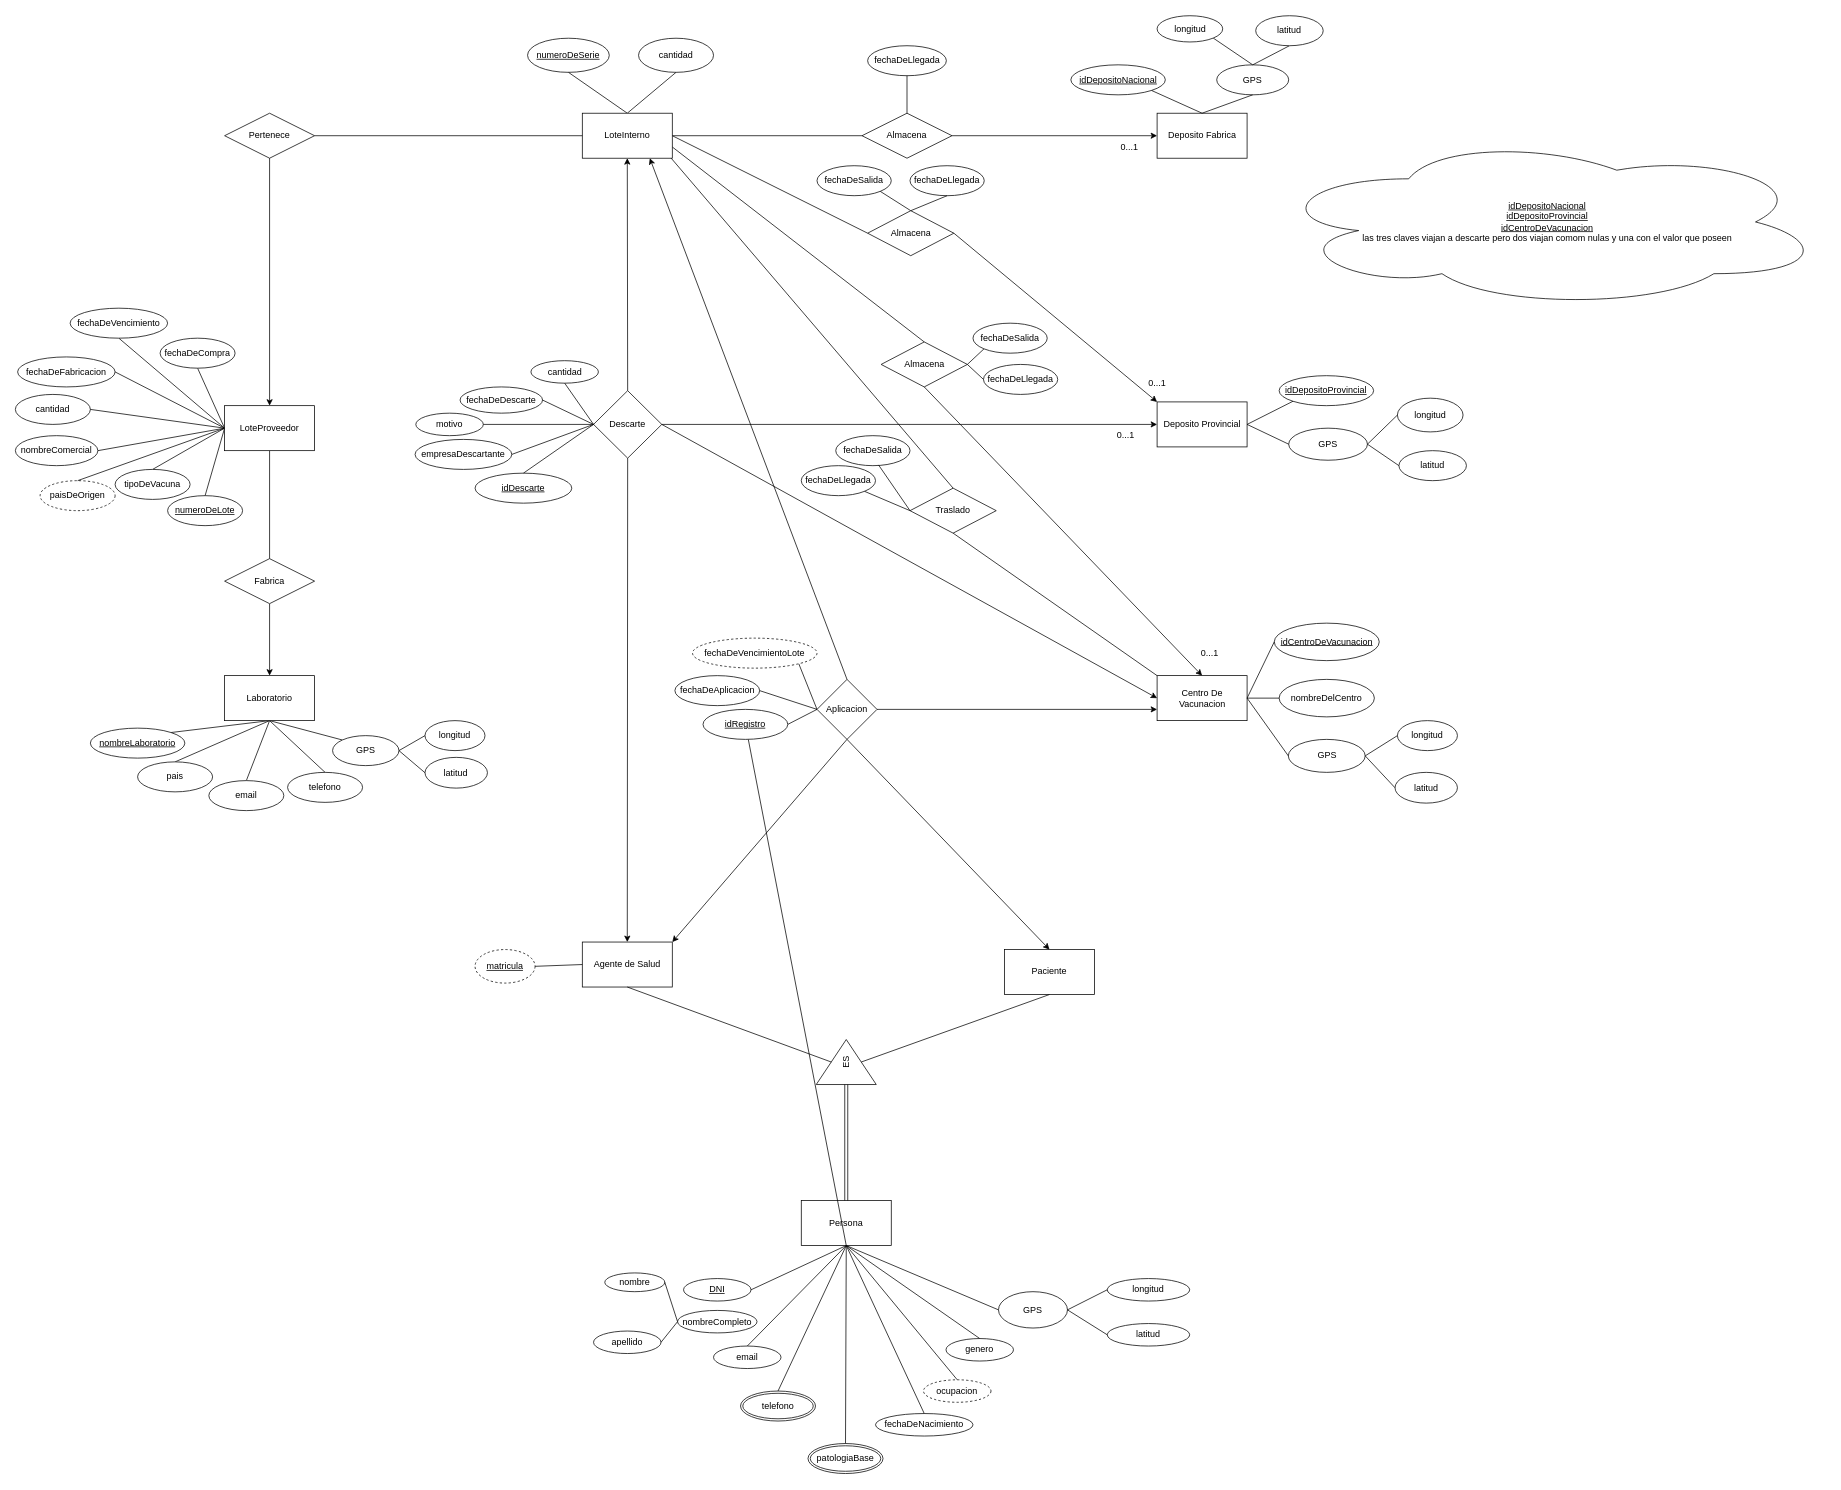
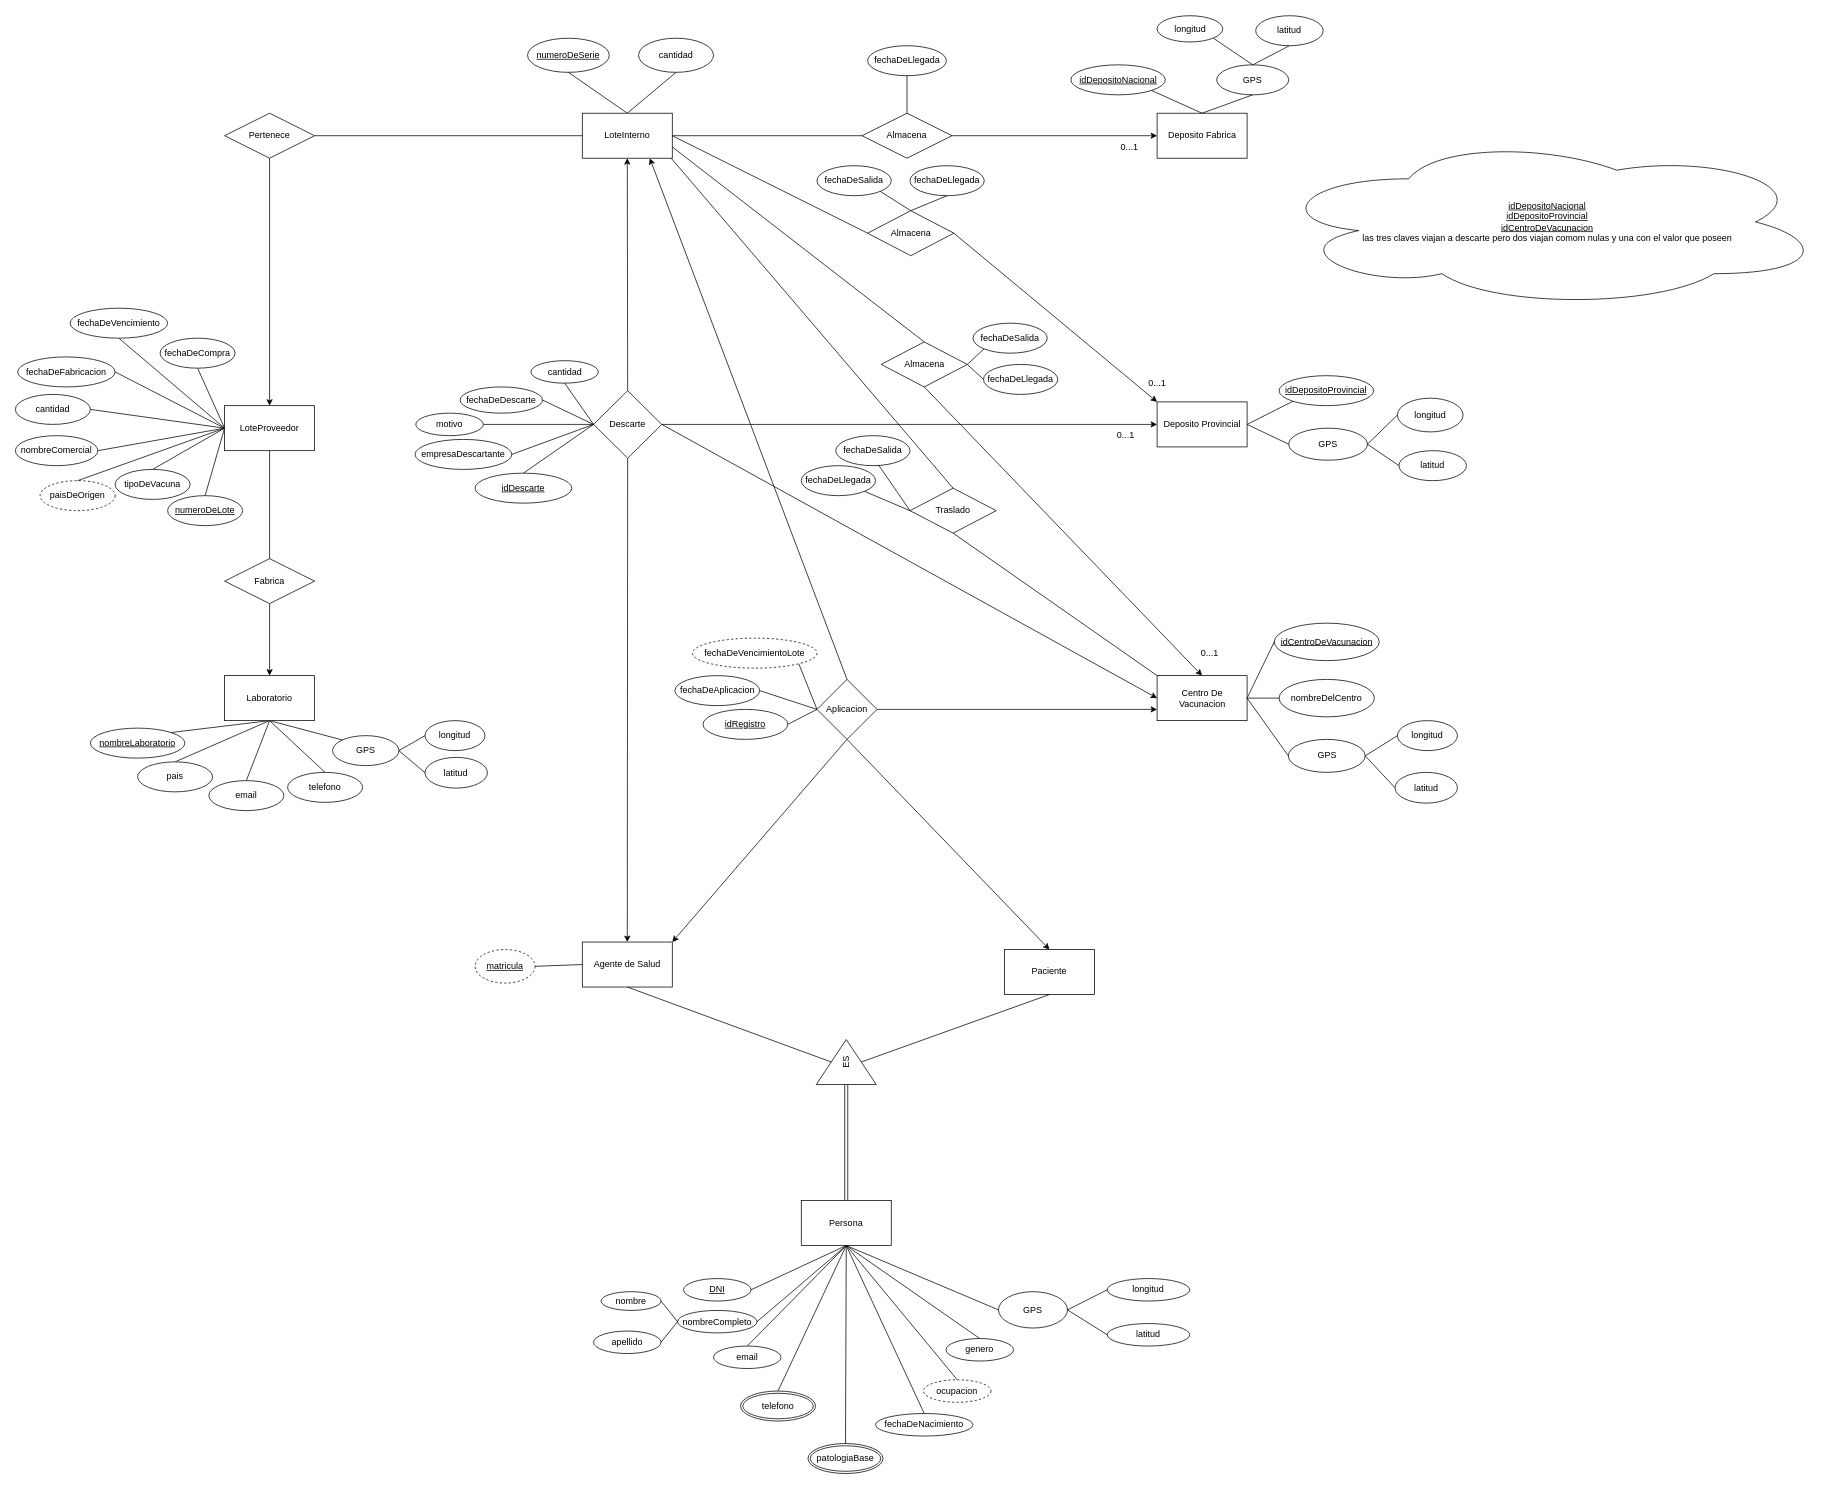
- <mxCell id="50" value="" style="endArrow=none;html=1;rounded=0;exitX=0.5;exitY=1;exitDx=0;exitDy=0;" parent="1" source="42" target="123" edge="1"><mxGeometry width="50" height="50" relative="1" as="geometry"><mxPoint x="1162" y="1714" as="sourcePoint" /><mxPoint x="1077" y="1774" as="targetPoint" /></mxGeometry></mxCell>
+ <mxCell id="50" value="" style="endArrow=none;html=1;rounded=0;entryX=1;entryY=0.5;entryDx=0;entryDy=0;exitX=0.5;exitY=1;exitDx=0;exitDy=0;" parent="1" source="42" target="49" edge="1"><mxGeometry width="50" height="50" relative="1" as="geometry"><mxPoint x="1162" y="1714" as="sourcePoint" /><mxPoint x="1077" y="1774" as="targetPoint" /></mxGeometry></mxCell>
- <mxCell id="57" value="nombre" style="ellipse;whiteSpace=wrap;html=1;align=center;" parent="1" vertex="1"><mxGeometry x="806" y="1696.5" width="80" height="25" as="geometry" /></mxCell>
+ <mxCell id="57" value="nombre" style="ellipse;whiteSpace=wrap;html=1;align=center;" parent="1" vertex="1"><mxGeometry x="801" y="1721.5" width="80" height="25" as="geometry" /></mxCell>
